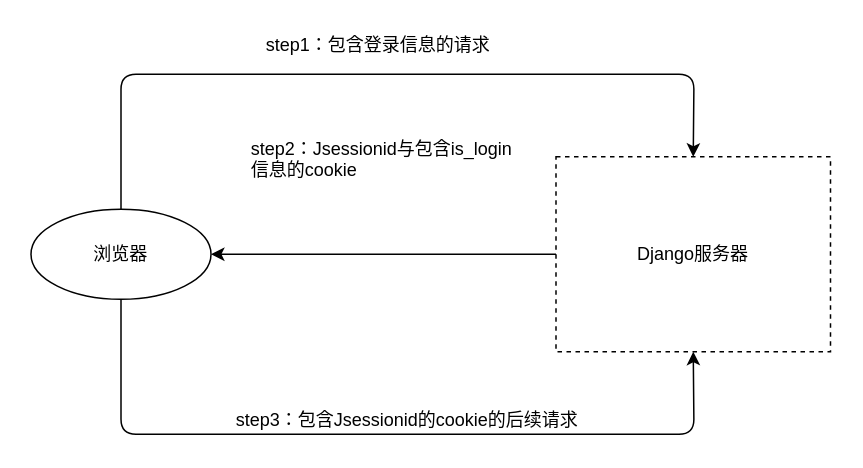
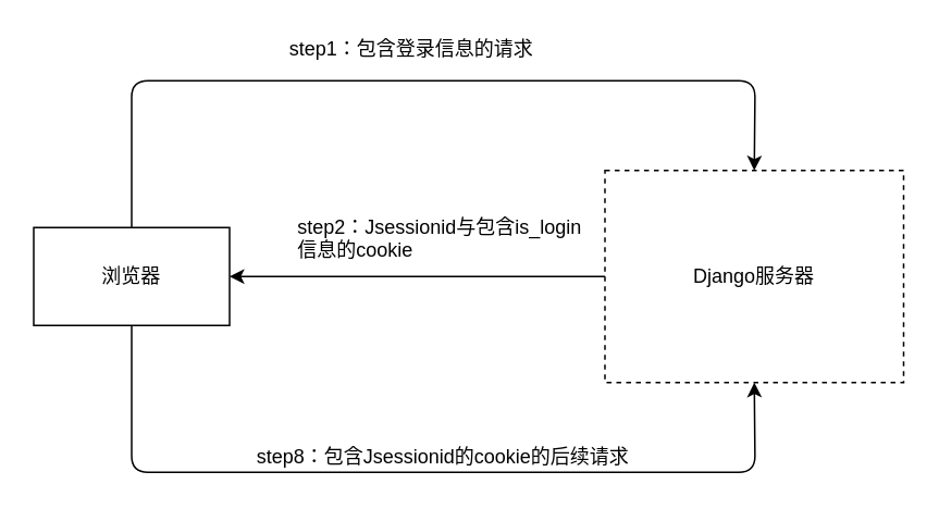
- <mxCell id="8" value="step2：Jsessionid与包含is_login&lt;br&gt;信息的cookie&lt;br&gt;&lt;br&gt;" style="text;html=1;resizable=0;points=[];autosize=1;align=left;verticalAlign=top;spacingTop=-4;" vertex="1" parent="1"><mxGeometry x="165" y="89" width="190" height="40" as="geometry" /></mxCell>
+ <mxCell id="8" value="step2：Jsessionid与包含is_login&lt;br&gt;信息的cookie&lt;br&gt;&lt;br&gt;" style="text;html=1;resizable=0;points=[];autosize=1;align=left;verticalAlign=top;spacingTop=-4;" vertex="1" parent="1"><mxGeometry x="180" y="129" width="190" height="40" as="geometry" /></mxCell>
- <mxCell id="2" value="浏览器" style="ellipse;whiteSpace=wrap;html=1;" vertex="1" parent="1"><mxGeometry x="20" y="139" width="120" height="60" as="geometry" /></mxCell>
+ <mxCell id="2" value="浏览器" style="rounded=0;whiteSpace=wrap;html=1;" vertex="1" parent="1"><mxGeometry x="20" y="139" width="120" height="60" as="geometry" /></mxCell>
- <mxCell id="9" value="step3：包含Jsessionid的cookie的后续请求" style="text;html=1;resizable=0;points=[];autosize=1;align=left;verticalAlign=top;spacingTop=-4;" vertex="1" parent="1"><mxGeometry x="155" y="270" width="240" height="20" as="geometry" /></mxCell>
+ <mxCell id="9" value="step8：包含Jsessionid的cookie的后续请求" style="text;html=1;resizable=0;points=[];autosize=1;align=left;verticalAlign=top;spacingTop=-4;" vertex="1" parent="1"><mxGeometry x="155" y="270" width="240" height="20" as="geometry" /></mxCell>
